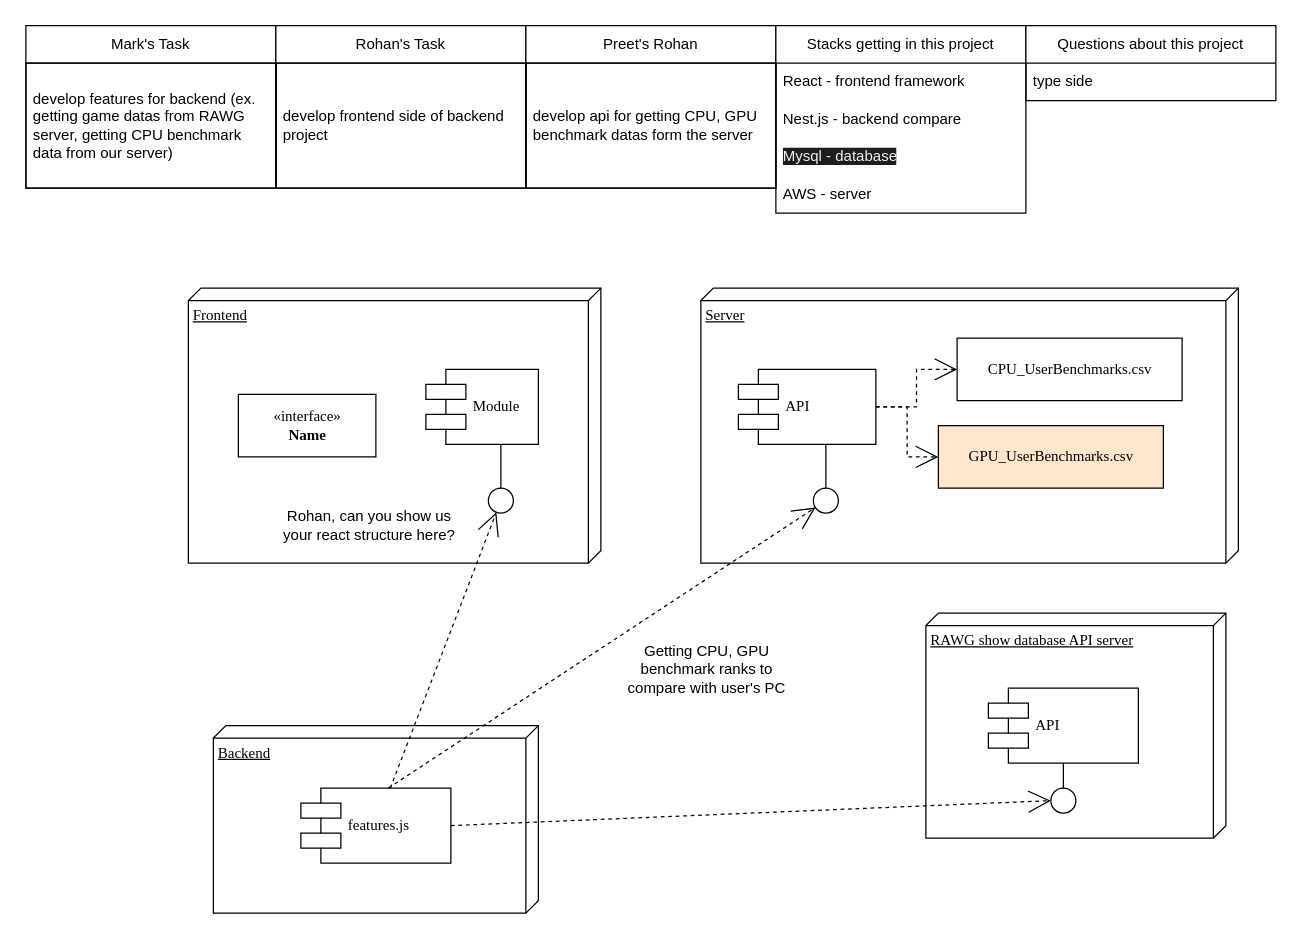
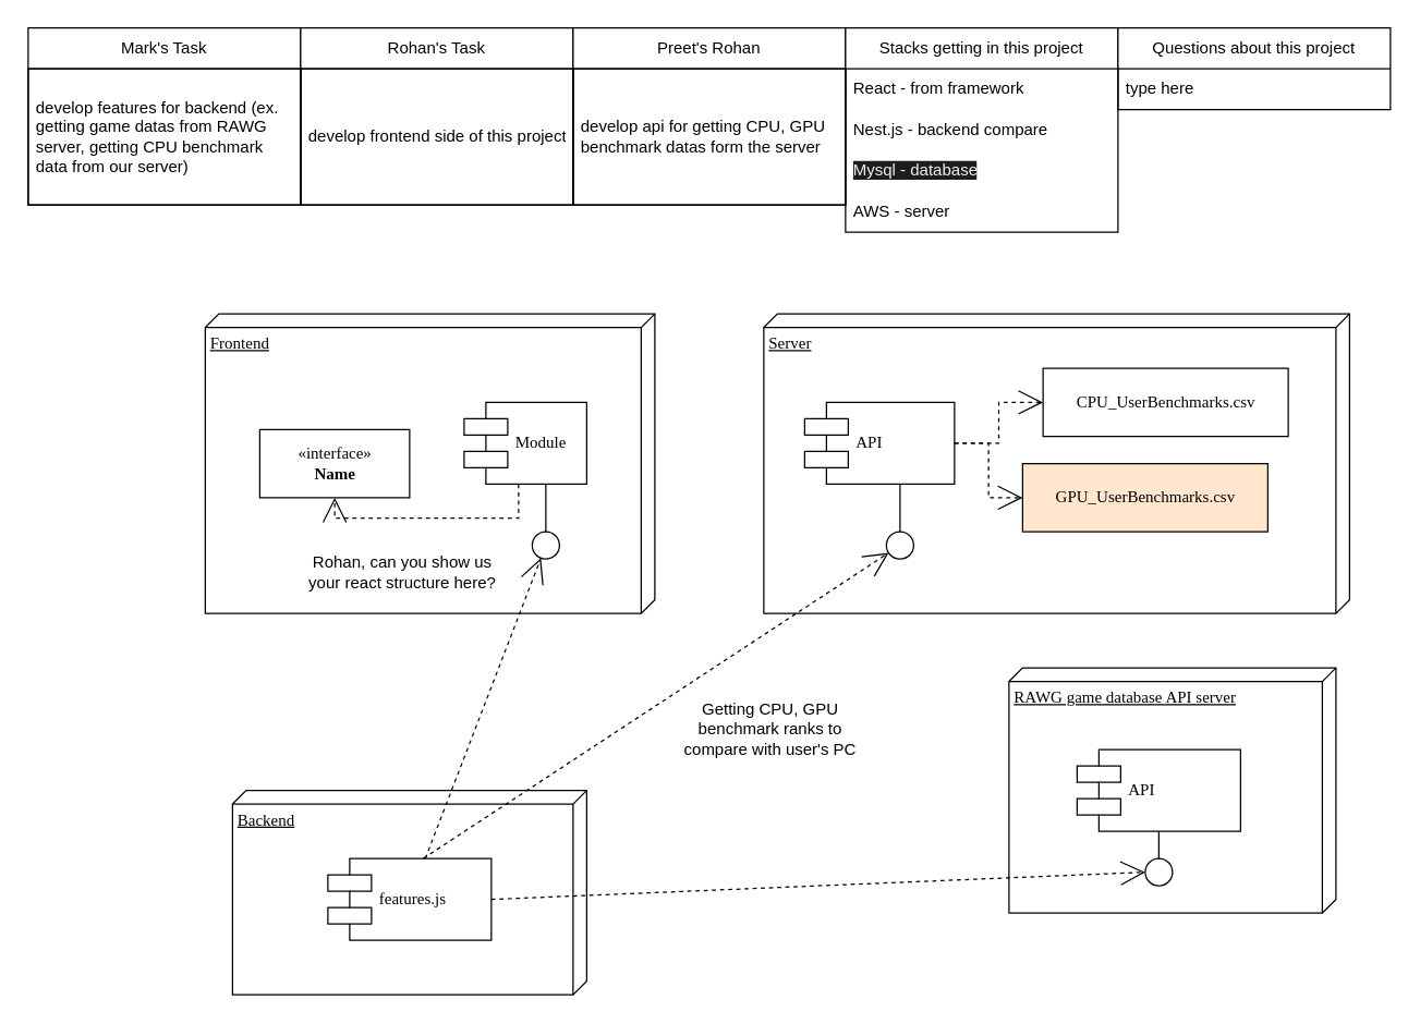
- <mxCell id="25" value="React - frontend framework" style="text;strokeColor=none;fillColor=none;align=left;verticalAlign=middle;spacingLeft=4;spacingRight=4;overflow=hidden;points=[[0,0.5],[1,0.5]];portConstraint=eastwest;rotatable=0;whiteSpace=wrap;html=1;" vertex="1" parent="24"><mxGeometry y="30" width="200" height="30" as="geometry" /></mxCell>
+ <mxCell id="25" value="React - from framework" style="text;strokeColor=none;fillColor=none;align=left;verticalAlign=middle;spacingLeft=4;spacingRight=4;overflow=hidden;points=[[0,0.5],[1,0.5]];portConstraint=eastwest;rotatable=0;whiteSpace=wrap;html=1;" vertex="1" parent="24"><mxGeometry y="30" width="200" height="30" as="geometry" /></mxCell>
- <mxCell id="30" value="type side" style="text;strokeColor=none;fillColor=none;align=left;verticalAlign=middle;spacingLeft=4;spacingRight=4;overflow=hidden;points=[[0,0.5],[1,0.5]];portConstraint=eastwest;rotatable=0;whiteSpace=wrap;html=1;" vertex="1" parent="29"><mxGeometry y="30" width="200" height="30" as="geometry" /></mxCell>
+ <mxCell id="30" value="type here" style="text;strokeColor=none;fillColor=none;align=left;verticalAlign=middle;spacingLeft=4;spacingRight=4;overflow=hidden;points=[[0,0.5],[1,0.5]];portConstraint=eastwest;rotatable=0;whiteSpace=wrap;html=1;" vertex="1" parent="29"><mxGeometry y="30" width="200" height="30" as="geometry" /></mxCell>
- <mxCell id="21" value="develop frontend side of backend project" style="text;strokeColor=default;fillColor=none;align=left;verticalAlign=middle;spacingLeft=4;spacingRight=4;overflow=hidden;points=[[0,0.5],[1,0.5]];portConstraint=eastwest;rotatable=0;whiteSpace=wrap;html=1;" vertex="1" parent="20"><mxGeometry y="30" width="200" height="100" as="geometry" /></mxCell>
+ <mxCell id="21" value="develop frontend side of this project" style="text;strokeColor=default;fillColor=none;align=left;verticalAlign=middle;spacingLeft=4;spacingRight=4;overflow=hidden;points=[[0,0.5],[1,0.5]];portConstraint=eastwest;rotatable=0;whiteSpace=wrap;html=1;" vertex="1" parent="20"><mxGeometry y="30" width="200" height="100" as="geometry" /></mxCell>
+ <mxCell id="16" style="edgeStyle=orthogonalEdgeStyle;rounded=0;html=1;labelBackgroundColor=none;startArrow=none;startFill=0;startSize=8;endArrow=open;endFill=0;endSize=16;fontFamily=Verdana;fontSize=12;dashed=1;" parent="1" source="6" target="5" edge="1"><mxGeometry relative="1" as="geometry"><Array as="points"><mxPoint x="380" y="380" /><mxPoint x="245" y="380" /></Array></mxGeometry></mxCell>
- <mxCell id="33" value="RAWG show database API server" style="verticalAlign=top;align=left;spacingTop=8;spacingLeft=2;spacingRight=12;shape=cube;size=10;direction=south;fontStyle=4;html=1;rounded=0;shadow=0;comic=0;labelBackgroundColor=none;strokeWidth=1;fontFamily=Verdana;fontSize=12" vertex="1" parent="1"><mxGeometry x="740" y="490" width="240" height="180" as="geometry" /></mxCell>
+ <mxCell id="33" value="RAWG game database API server" style="verticalAlign=top;align=left;spacingTop=8;spacingLeft=2;spacingRight=12;shape=cube;size=10;direction=south;fontStyle=4;html=1;rounded=0;shadow=0;comic=0;labelBackgroundColor=none;strokeWidth=1;fontFamily=Verdana;fontSize=12" vertex="1" parent="1"><mxGeometry x="740" y="490" width="240" height="180" as="geometry" /></mxCell>
